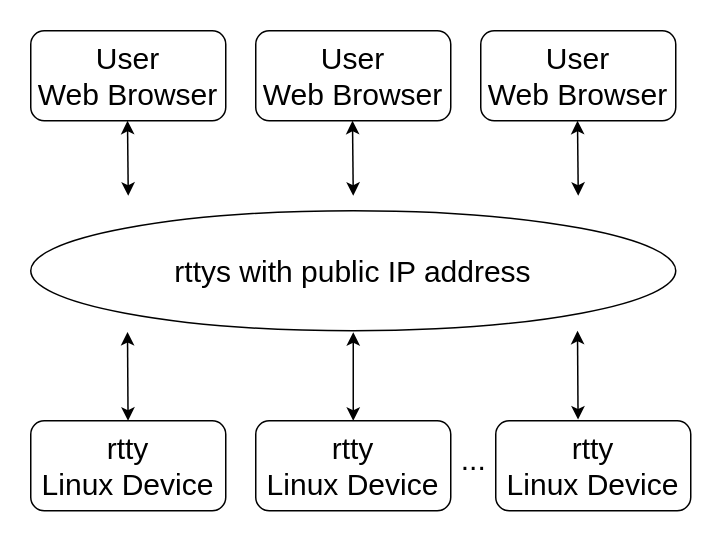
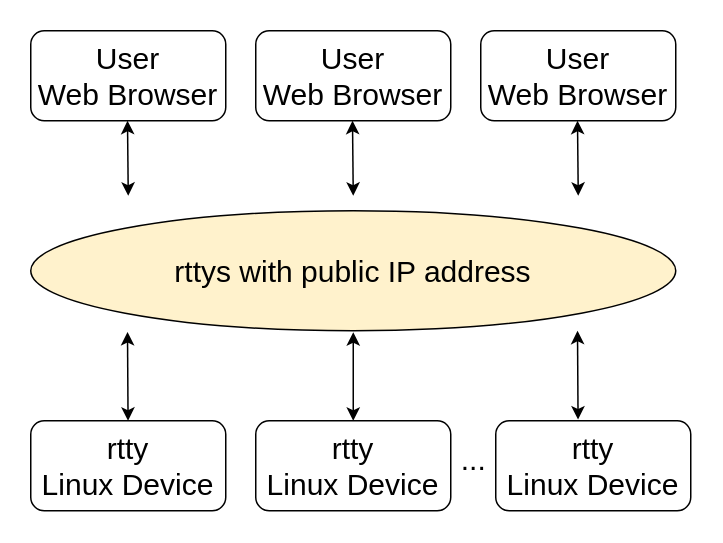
- <mxCell id="3" value="rttys with public IP address" style="ellipse;whiteSpace=wrap;html=1;fontSize=20;" parent="1" vertex="1"><mxGeometry x="20" y="140" width="430" height="80" as="geometry" /></mxCell>
+ <mxCell id="3" value="rttys with public IP address" style="ellipse;whiteSpace=wrap;html=1;fontSize=20;fillColor=#fff2cc;" parent="1" vertex="1"><mxGeometry x="20" y="140" width="430" height="80" as="geometry" /></mxCell>
